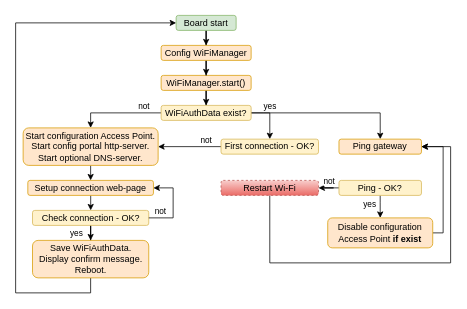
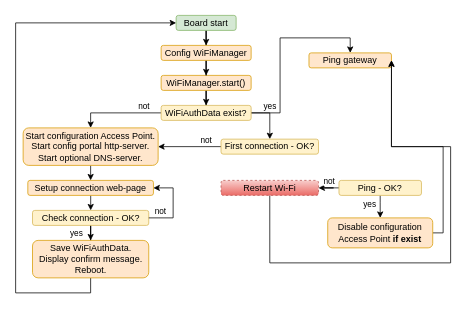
- <mxCell id="28" value="Ping gateway" style="rounded=1;whiteSpace=wrap;html=1;fillColor=#ffe6cc;strokeColor=#d79b00;" parent="1" vertex="1"><mxGeometry x="451.14" y="185" width="110" height="20" as="geometry" /></mxCell>
+ <mxCell id="28" value="Ping gateway" style="rounded=1;whiteSpace=wrap;html=1;fillColor=#ffe6cc;strokeColor=#d79b00;" parent="1" vertex="1"><mxGeometry x="411.14" y="70" width="110" height="20" as="geometry" /></mxCell>
